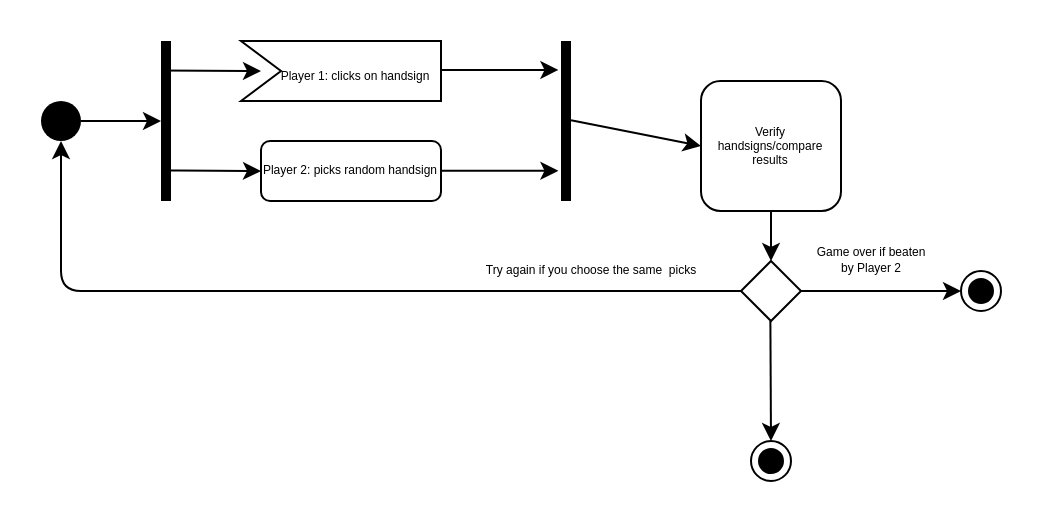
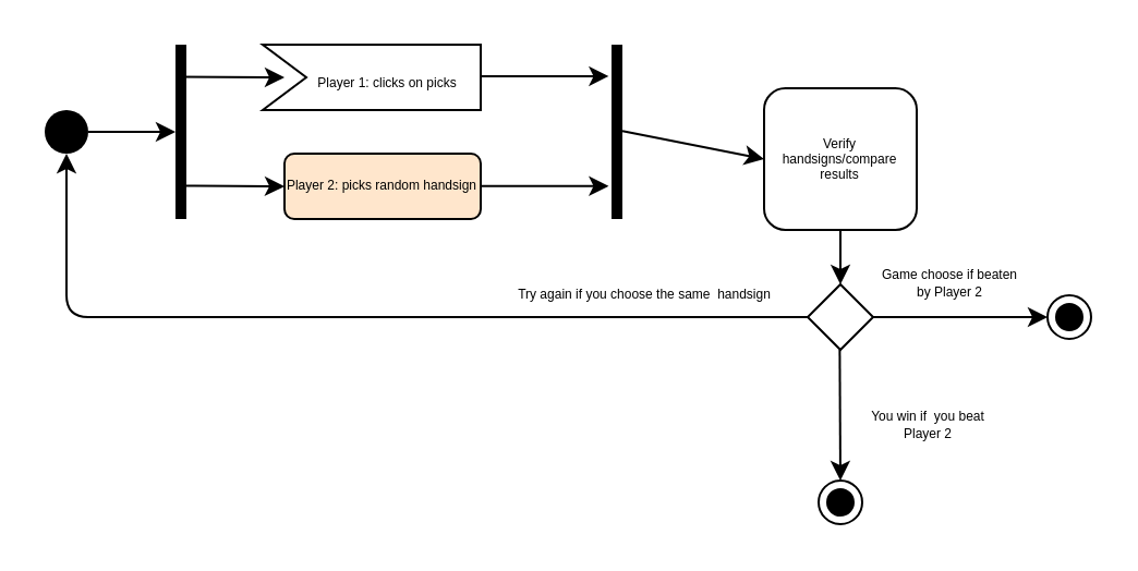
- <mxCell id="7" value="&lt;span style=&quot;font-size: 6px&quot;&gt;Player 1: clicks on handsign&lt;/span&gt;" style="html=1;shape=mxgraph.infographic.ribbonSimple;notch1=20;notch2=0;align=center;verticalAlign=middle;fontSize=14;fontStyle=0;fillColor=#FFFFFF;flipH=0;spacingRight=0;spacingLeft=14;strokeColor=#000000;" vertex="1" parent="1"><mxGeometry x="120" y="20" width="100" height="30" as="geometry" /></mxCell>
+ <mxCell id="7" value="&lt;span style=&quot;font-size: 6px&quot;&gt;Player 1: clicks on picks&lt;/span&gt;" style="html=1;shape=mxgraph.infographic.ribbonSimple;notch1=20;notch2=0;align=center;verticalAlign=middle;fontSize=14;fontStyle=0;fillColor=#FFFFFF;flipH=0;spacingRight=0;spacingLeft=14;strokeColor=#000000;" vertex="1" parent="1"><mxGeometry x="120" y="20" width="100" height="30" as="geometry" /></mxCell>
- <mxCell id="8" value="Player 2: picks random handsign" style="rounded=1;whiteSpace=wrap;html=1;fontSize=6;strokeColor=#000000;" vertex="1" parent="1"><mxGeometry x="130" y="70" width="90" height="30" as="geometry" /></mxCell>
+ <mxCell id="8" value="Player 2: picks random handsign" style="rounded=1;whiteSpace=wrap;html=1;fontSize=6;strokeColor=#000000;fillColor=#ffe6cc;" vertex="1" parent="1"><mxGeometry x="130" y="70" width="90" height="30" as="geometry" /></mxCell>
- <mxCell id="18" value="&lt;font style=&quot;font-size: 6px&quot;&gt;Game over if beaten&lt;br&gt;by Player 2&lt;br&gt;&lt;/font&gt;" style="text;html=1;align=center;verticalAlign=middle;resizable=0;points=[];autosize=1;strokeColor=none;fillColor=none;fontSize=6;" vertex="1" parent="1"><mxGeometry x="400" y="120" width="70" height="20" as="geometry" /></mxCell>
+ <mxCell id="18" value="&lt;font style=&quot;font-size: 6px&quot;&gt;Game choose if beaten&lt;br&gt;by Player 2&lt;br&gt;&lt;/font&gt;" style="text;html=1;align=center;verticalAlign=middle;resizable=0;points=[];autosize=1;strokeColor=none;fillColor=none;fontSize=6;" vertex="1" parent="1"><mxGeometry x="400" y="120" width="70" height="20" as="geometry" /></mxCell>
- <mxCell id="20" value="&lt;font style=&quot;font-size: 6px&quot;&gt;Try again if you choose the same&amp;nbsp; picks&lt;/font&gt;" style="text;html=1;align=center;verticalAlign=middle;resizable=0;points=[];autosize=1;strokeColor=none;fillColor=none;fontSize=6;" vertex="1" parent="1"><mxGeometry x="230" y="130" width="130" height="10" as="geometry" /></mxCell>
+ <mxCell id="20" value="&lt;font style=&quot;font-size: 6px&quot;&gt;Try again if you choose the same&amp;nbsp; handsign&lt;/font&gt;" style="text;html=1;align=center;verticalAlign=middle;resizable=0;points=[];autosize=1;strokeColor=none;fillColor=none;fontSize=6;" vertex="1" parent="1"><mxGeometry x="230" y="130" width="130" height="10" as="geometry" /></mxCell>
+ <mxCell id="23" value="&lt;font style=&quot;font-size: 6px&quot;&gt;You win if&amp;nbsp; you beat&lt;br&gt;Player 2&lt;br&gt;&lt;/font&gt;" style="text;html=1;align=center;verticalAlign=middle;resizable=0;points=[];autosize=1;strokeColor=none;fillColor=none;fontSize=6;" vertex="1" parent="1"><mxGeometry x="390" y="185" width="70" height="20" as="geometry" /></mxCell>
